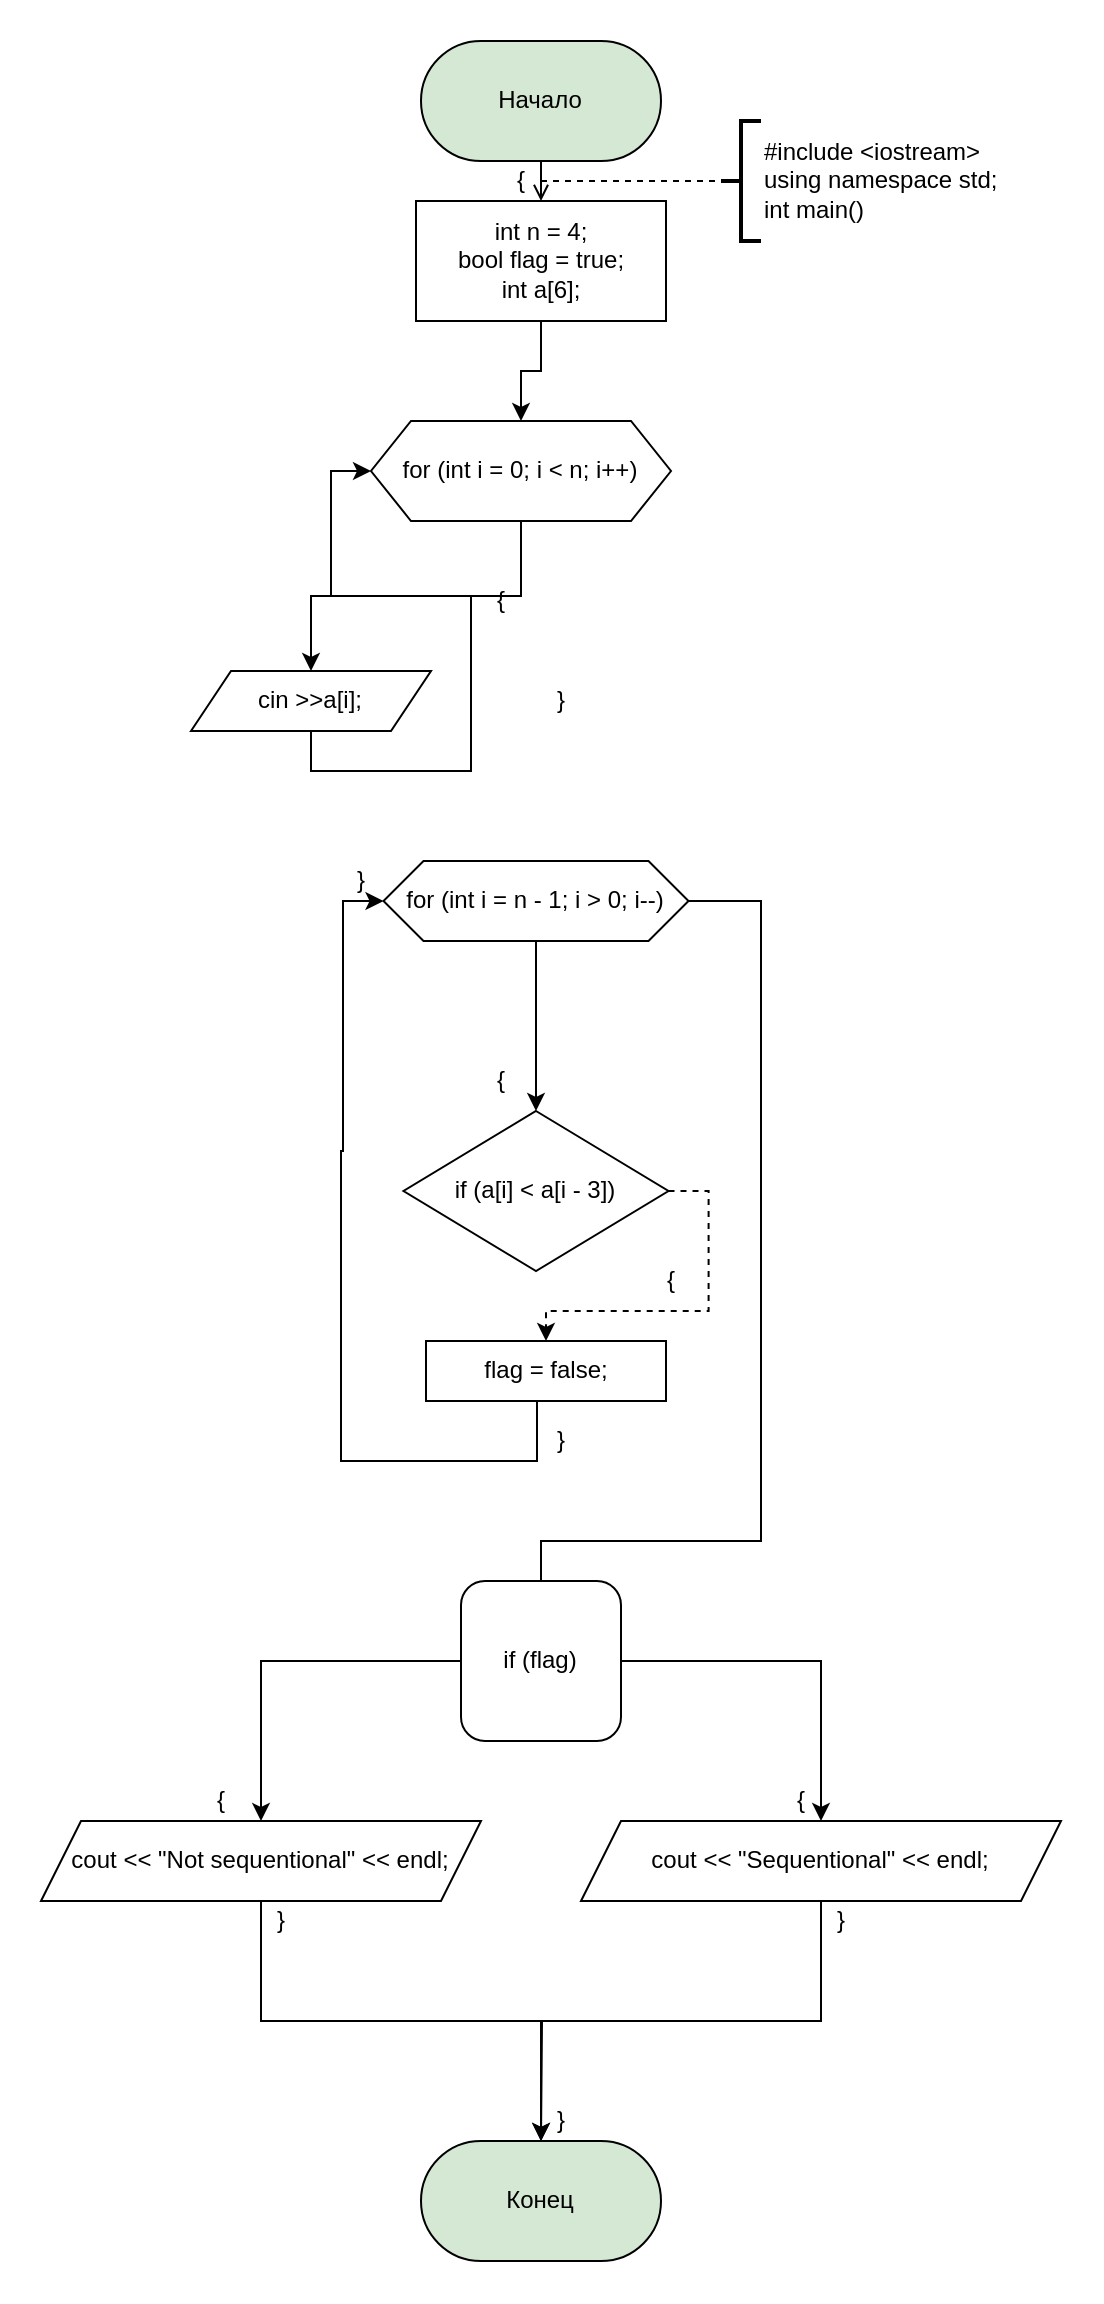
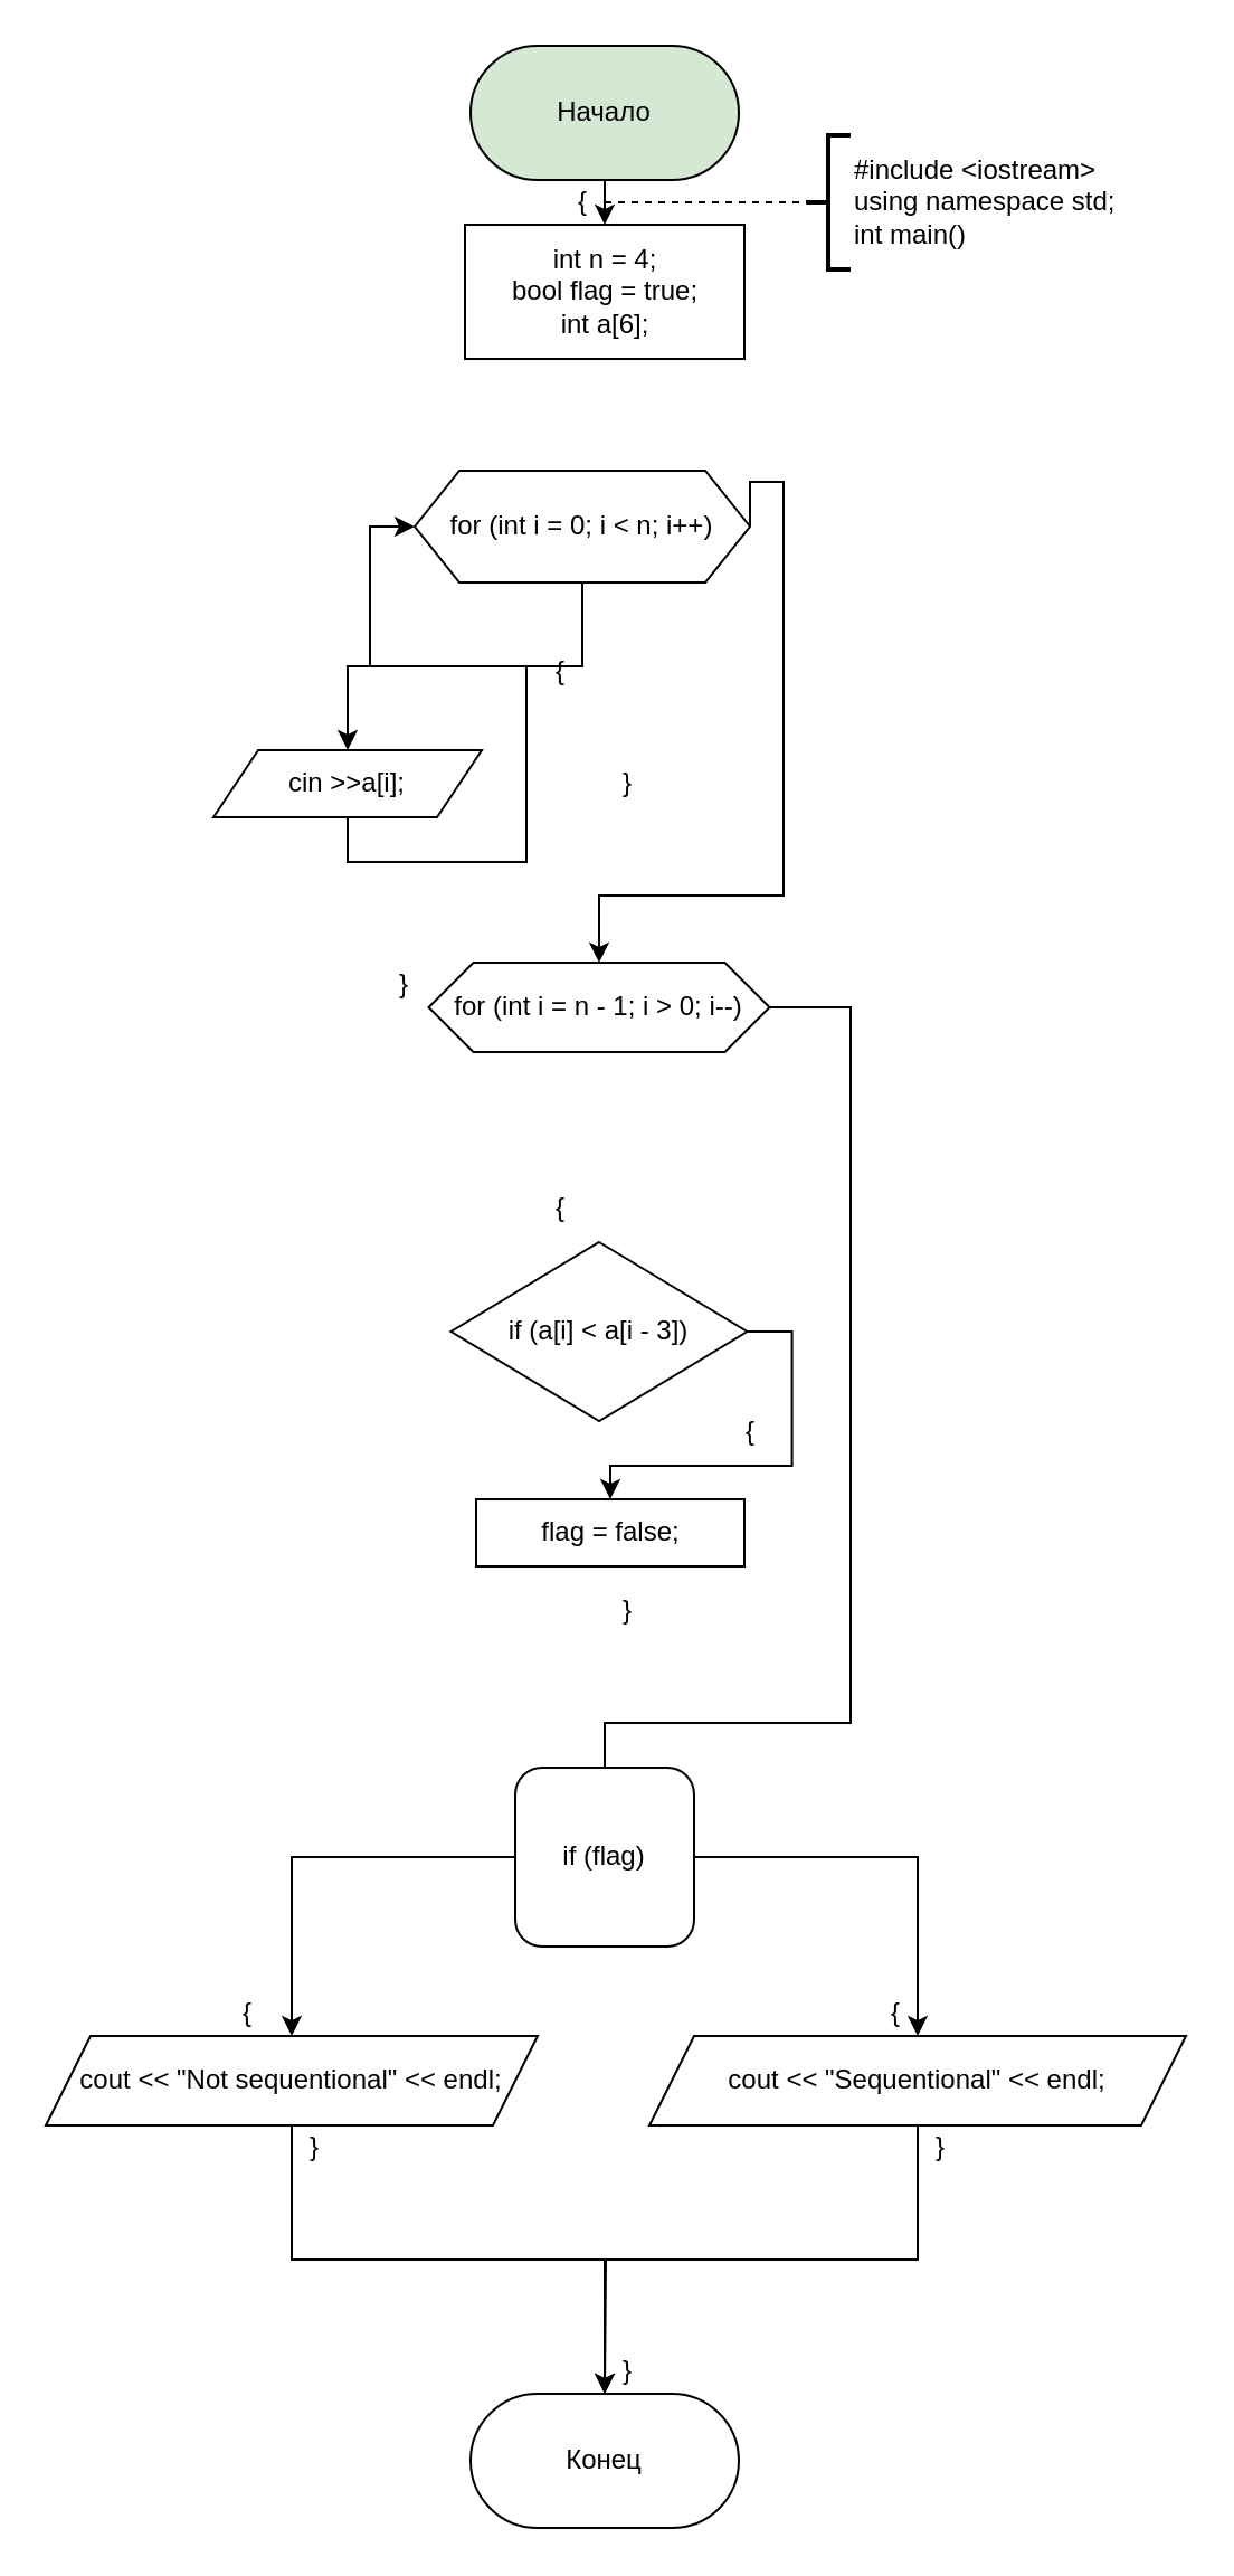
- <mxCell id="2" style="edgeStyle=orthogonalEdgeStyle;rounded=0;orthogonalLoop=1;jettySize=auto;html=1;exitX=0.5;exitY=1;exitDx=0;exitDy=0;entryX=0.5;entryY=0;entryDx=0;entryDy=0;endArrow=open;" edge="1" parent="1" source="3" target="6"><mxGeometry relative="1" as="geometry" /></mxCell>
+ <mxCell id="2" style="edgeStyle=orthogonalEdgeStyle;rounded=0;orthogonalLoop=1;jettySize=auto;html=1;exitX=0.5;exitY=1;exitDx=0;exitDy=0;entryX=0.5;entryY=0;entryDx=0;entryDy=0;" edge="1" parent="1" source="3" target="6"><mxGeometry relative="1" as="geometry" /></mxCell>
- <mxCell id="5" style="edgeStyle=orthogonalEdgeStyle;rounded=0;orthogonalLoop=1;jettySize=auto;html=1;exitX=0.5;exitY=1;exitDx=0;exitDy=0;entryX=0.5;entryY=0;entryDx=0;entryDy=0;" edge="1" parent="1" source="6" target="11"><mxGeometry relative="1" as="geometry" /></mxCell>
+ <mxCell id="9" style="edgeStyle=orthogonalEdgeStyle;rounded=0;orthogonalLoop=1;jettySize=auto;html=1;exitX=1;exitY=0.5;exitDx=0;exitDy=0;entryX=0.5;entryY=0;entryDx=0;entryDy=0;" edge="1" parent="1" source="11" target="14"><mxGeometry relative="1" as="geometry"><Array as="points"><mxPoint x="350" y="215" /><mxPoint x="350" y="400" /><mxPoint x="268" y="400" /></Array></mxGeometry></mxCell>
- <mxCell id="12" style="edgeStyle=orthogonalEdgeStyle;rounded=0;orthogonalLoop=1;jettySize=auto;html=1;exitX=0.5;exitY=1;exitDx=0;exitDy=0;entryX=0.5;entryY=0;entryDx=0;entryDy=0;" edge="1" parent="1" source="14" target="18"><mxGeometry relative="1" as="geometry" /></mxCell>
- <mxCell id="19" style="edgeStyle=orthogonalEdgeStyle;rounded=0;orthogonalLoop=1;jettySize=auto;html=1;exitX=0.5;exitY=1;exitDx=0;exitDy=0;entryX=0;entryY=0.5;entryDx=0;entryDy=0;" edge="1" parent="1" source="20" target="14"><mxGeometry relative="1" as="geometry"><Array as="points"><mxPoint x="268" y="730" /><mxPoint x="170" y="730" /><mxPoint x="170" y="575" /><mxPoint x="171" y="575" /><mxPoint x="171" y="450" /></Array></mxGeometry></mxCell>
- <mxCell id="17" style="edgeStyle=orthogonalEdgeStyle;rounded=0;orthogonalLoop=1;jettySize=auto;html=1;exitX=1;exitY=0.5;exitDx=0;exitDy=0;entryX=0.5;entryY=0;entryDx=0;entryDy=0;dashed=1;" edge="1" parent="1" source="18" target="20"><mxGeometry relative="1" as="geometry" /></mxCell>
+ <mxCell id="17" style="edgeStyle=orthogonalEdgeStyle;rounded=0;orthogonalLoop=1;jettySize=auto;html=1;exitX=1;exitY=0.5;exitDx=0;exitDy=0;entryX=0.5;entryY=0;entryDx=0;entryDy=0;" edge="1" parent="1" source="18" target="20"><mxGeometry relative="1" as="geometry" /></mxCell>
- <mxCell id="4" value="Конец" style="rounded=1;whiteSpace=wrap;html=1;arcSize=50;fillColor=#d5e8d4;" vertex="1" parent="1"><mxGeometry x="210" y="1070" width="120" height="60" as="geometry" /></mxCell>
+ <mxCell id="4" value="Конец" style="rounded=1;whiteSpace=wrap;html=1;arcSize=50;" vertex="1" parent="1"><mxGeometry x="210" y="1070" width="120" height="60" as="geometry" /></mxCell>
